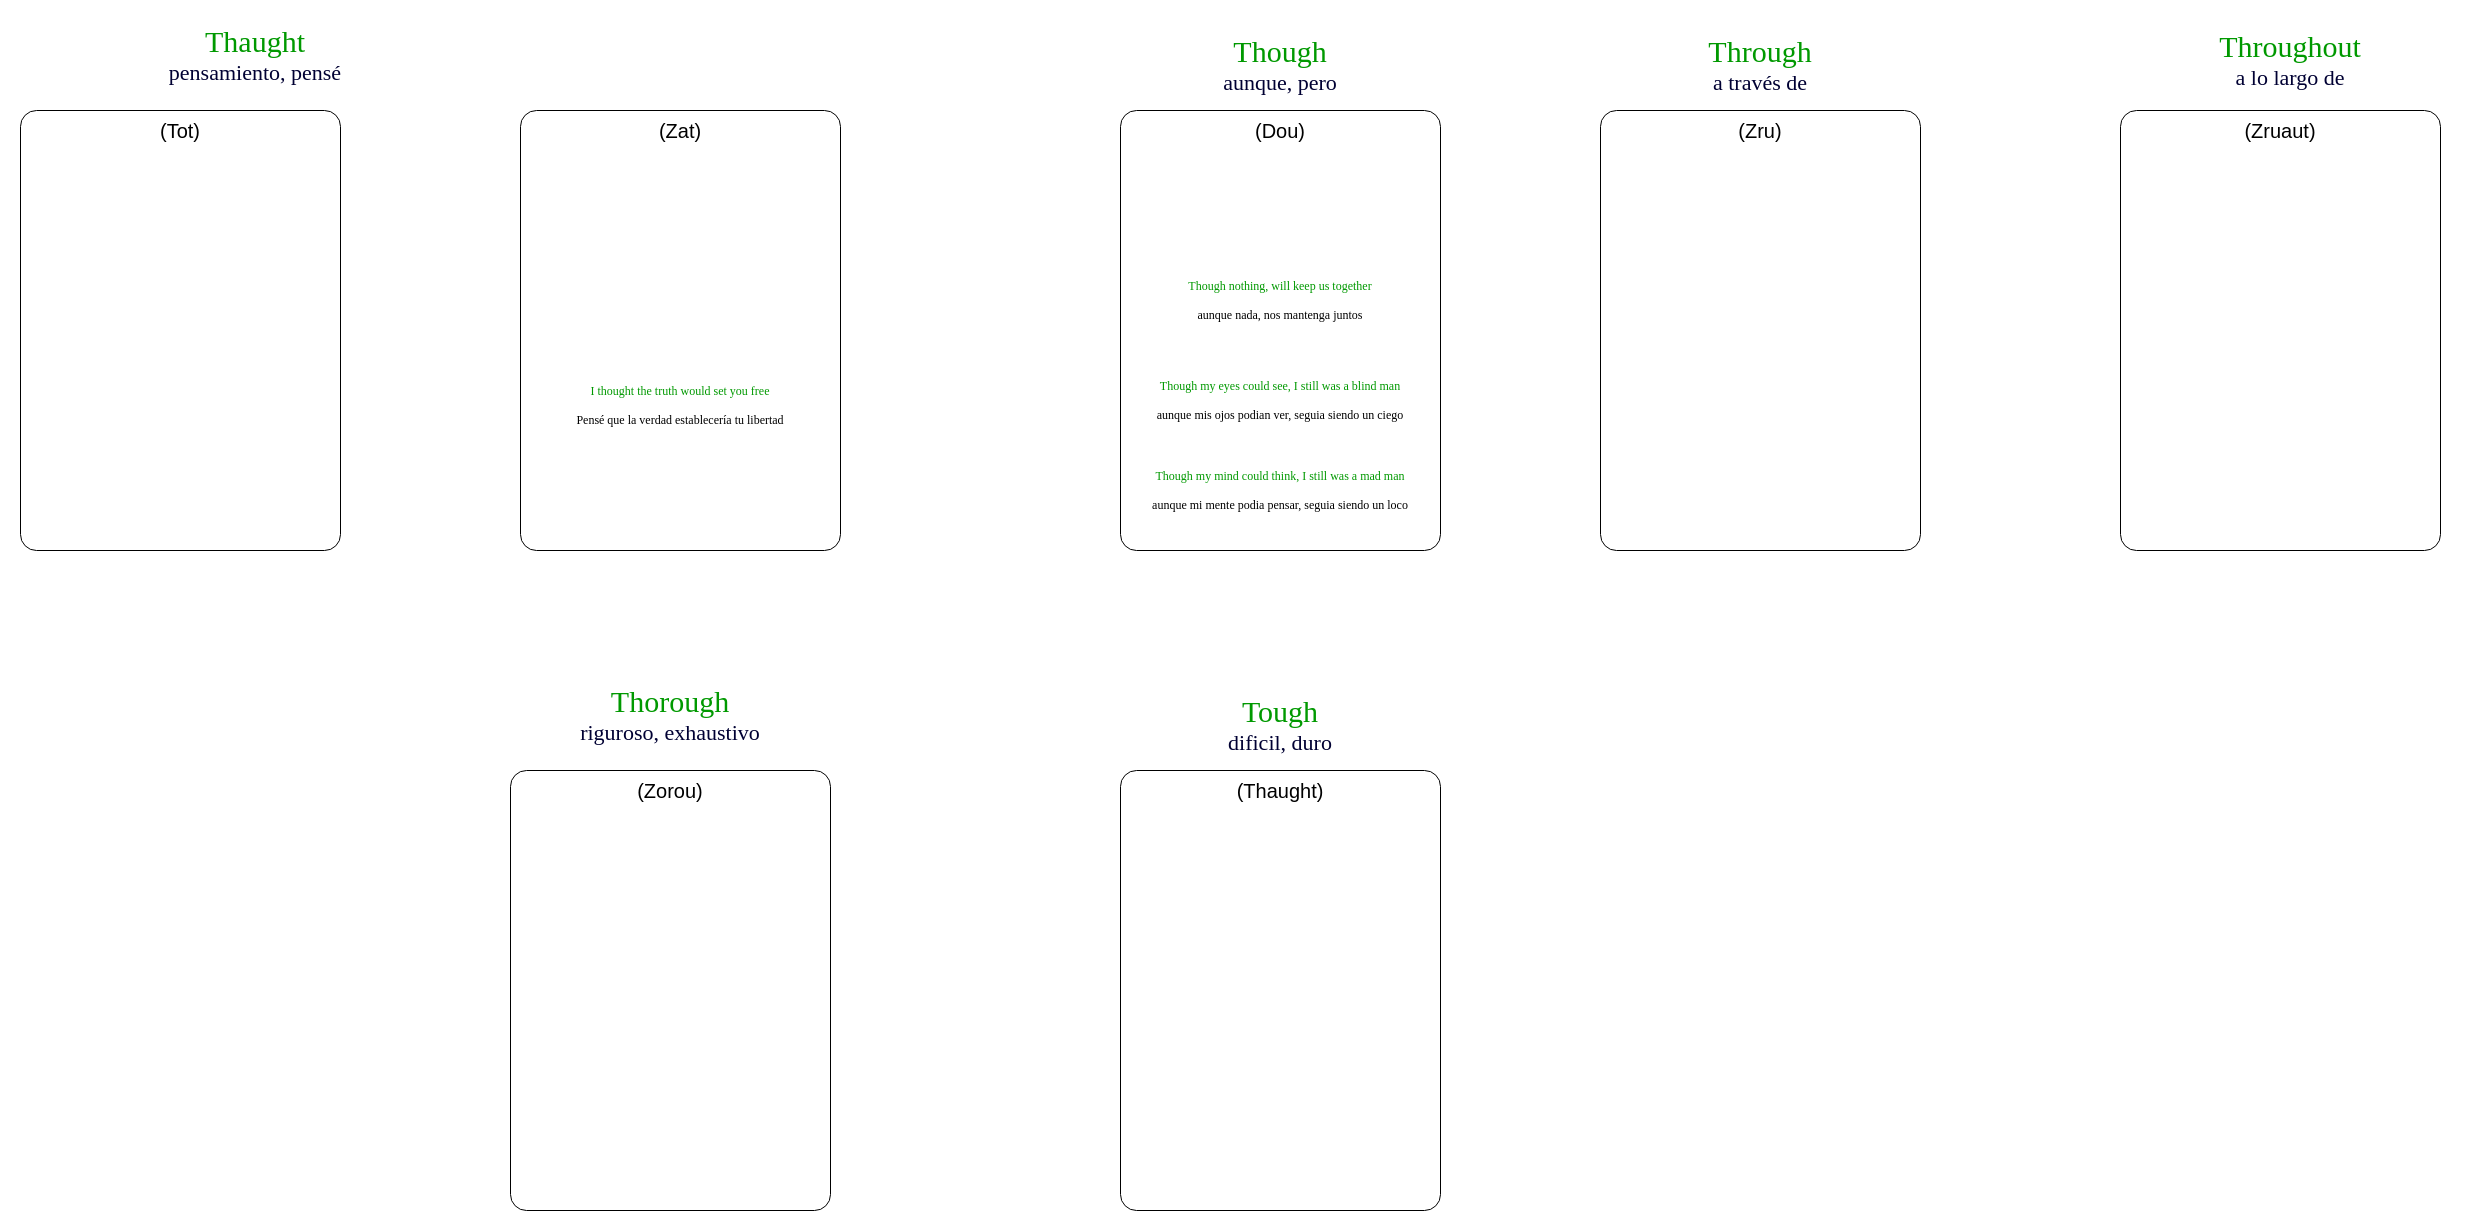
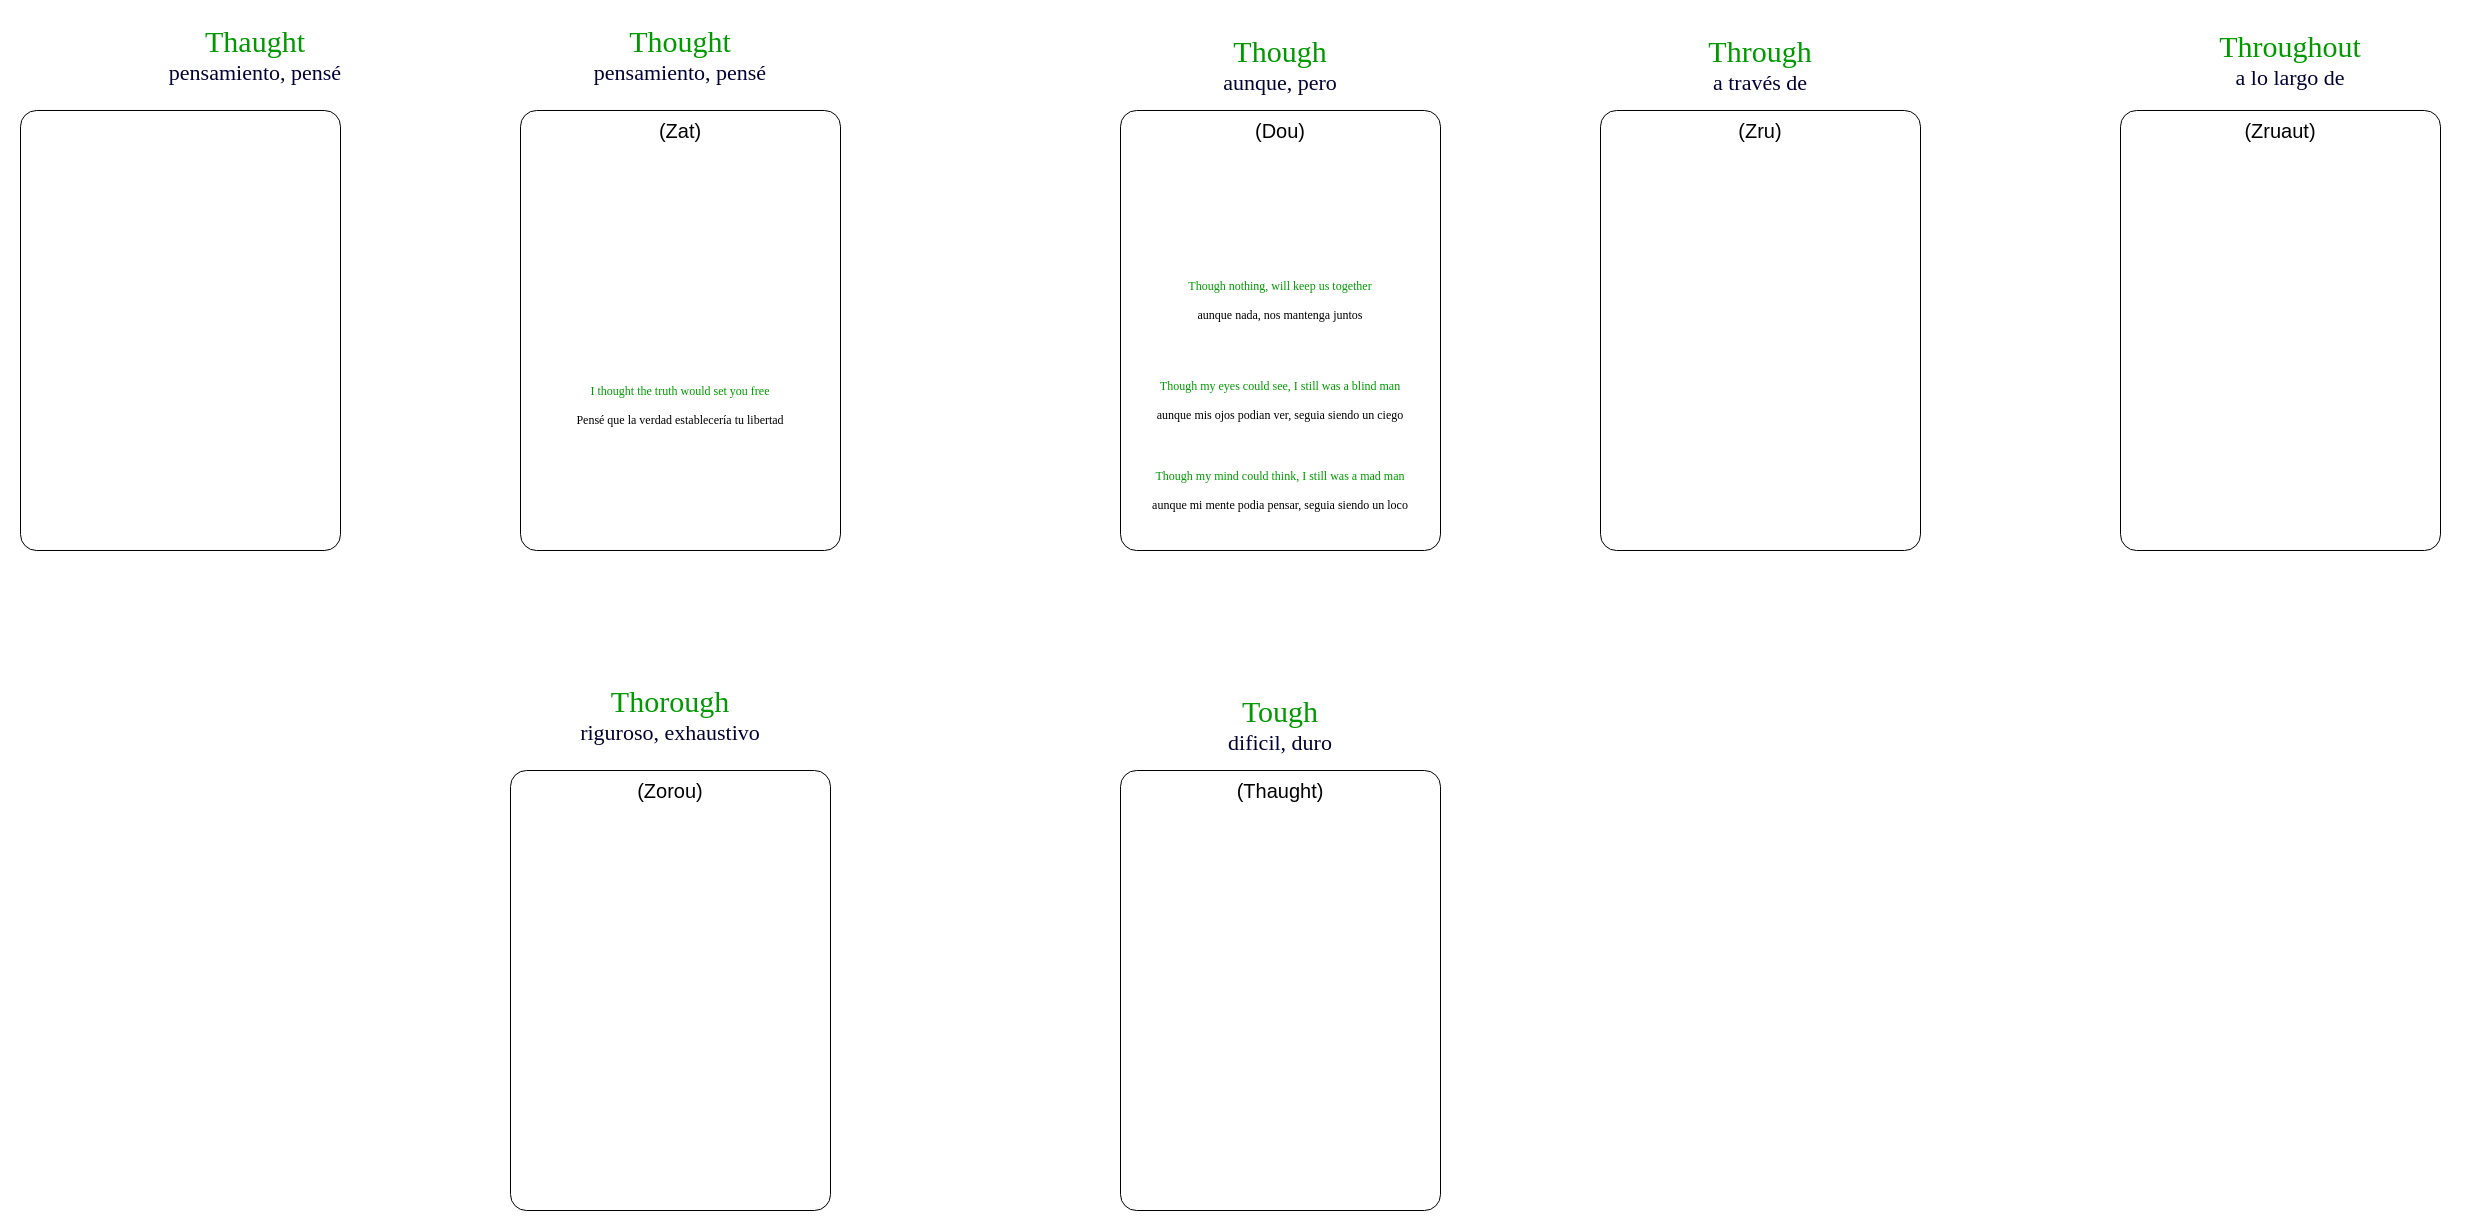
+ <mxCell id="22" value="&lt;font face=&quot;Comic Sans MS&quot; style=&quot;&quot;&gt;&lt;font style=&quot;font-size: 30px;&quot; color=&quot;#009900&quot;&gt;Thought&lt;/font&gt;&lt;br&gt;&lt;font style=&quot;font-size: 22px;&quot; color=&quot;#000033&quot;&gt;pensamiento, pensé&lt;/font&gt;&lt;br&gt;&lt;/font&gt;" style="text;html=1;strokeColor=none;fillColor=none;align=center;verticalAlign=middle;whiteSpace=wrap;rounded=0;" vertex="1" parent="1"><mxGeometry x="520" y="20" width="320" height="70" as="geometry" /></mxCell>
- <mxCell id="24" value="&lt;font style=&quot;font-size: 20px;&quot;&gt;(Tot)&lt;/font&gt;" style="text;html=1;strokeColor=none;fillColor=none;align=center;verticalAlign=middle;whiteSpace=wrap;rounded=0;" vertex="1" parent="1"><mxGeometry x="20" y="110" width="320" height="40" as="geometry" /></mxCell>
